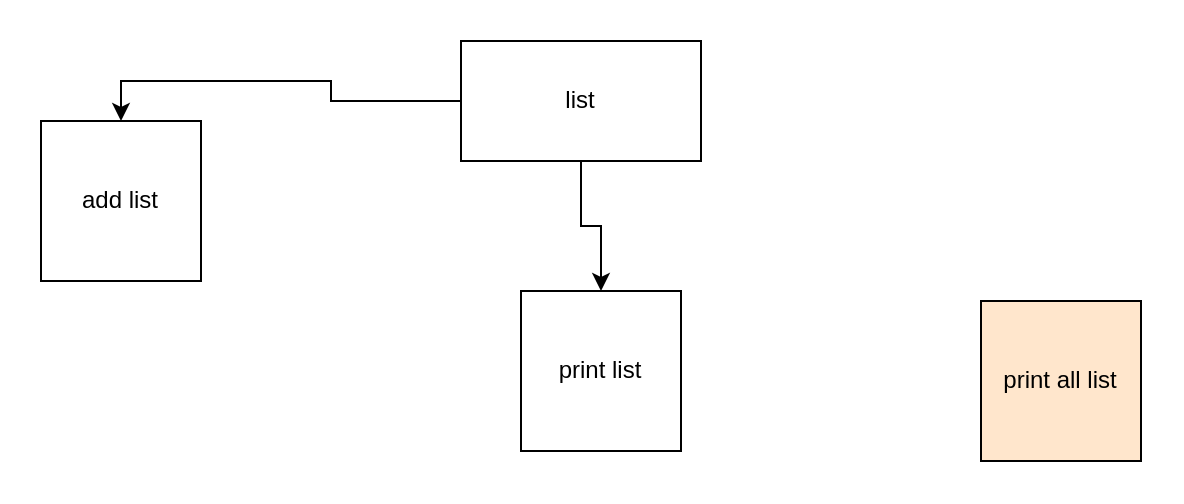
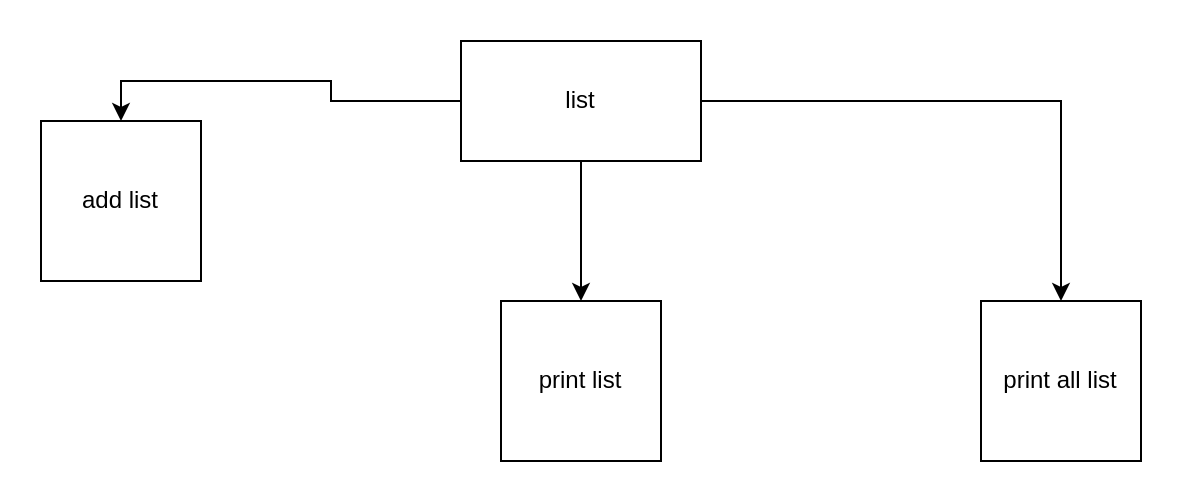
+ <mxCell id="3" style="edgeStyle=orthogonalEdgeStyle;rounded=0;orthogonalLoop=1;jettySize=auto;html=1;entryX=0.5;entryY=0;entryDx=0;entryDy=0;" edge="1" parent="1" source="5" target="8"><mxGeometry relative="1" as="geometry" /></mxCell>
- <mxCell id="7" value="&lt;font style=&quot;vertical-align: inherit&quot;&gt;&lt;font style=&quot;vertical-align: inherit&quot;&gt;print list&lt;/font&gt;&lt;/font&gt;" style="whiteSpace=wrap;html=1;aspect=fixed;" vertex="1" parent="1"><mxGeometry x="260" y="145" width="80" height="80" as="geometry" /></mxCell>
+ <mxCell id="7" value="&lt;font style=&quot;vertical-align: inherit&quot;&gt;&lt;font style=&quot;vertical-align: inherit&quot;&gt;print list&lt;/font&gt;&lt;/font&gt;" style="whiteSpace=wrap;html=1;aspect=fixed;" vertex="1" parent="1"><mxGeometry x="250" y="150" width="80" height="80" as="geometry" /></mxCell>
- <mxCell id="8" value="&lt;font style=&quot;vertical-align: inherit&quot;&gt;&lt;font style=&quot;vertical-align: inherit&quot;&gt;print all list&lt;/font&gt;&lt;/font&gt;" style="whiteSpace=wrap;html=1;aspect=fixed;fillColor=#ffe6cc;" vertex="1" parent="1"><mxGeometry x="490" y="150" width="80" height="80" as="geometry" /></mxCell>
+ <mxCell id="8" value="&lt;font style=&quot;vertical-align: inherit&quot;&gt;&lt;font style=&quot;vertical-align: inherit&quot;&gt;print all list&lt;/font&gt;&lt;/font&gt;" style="whiteSpace=wrap;html=1;aspect=fixed;" vertex="1" parent="1"><mxGeometry x="490" y="150" width="80" height="80" as="geometry" /></mxCell>
